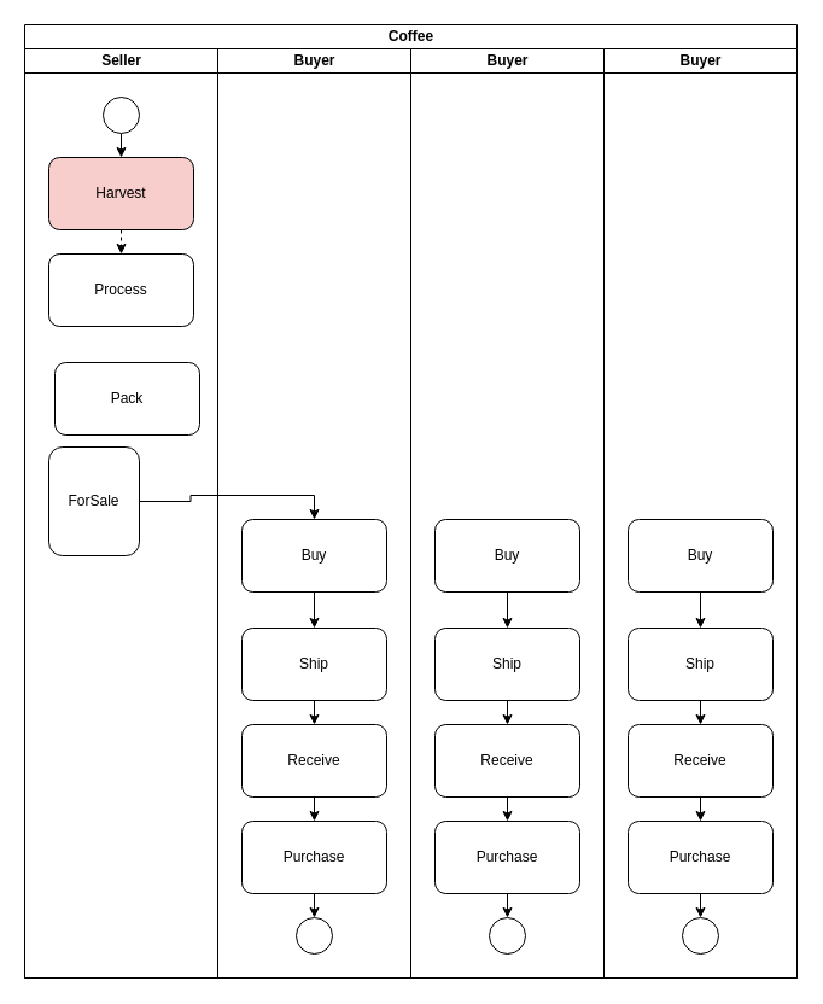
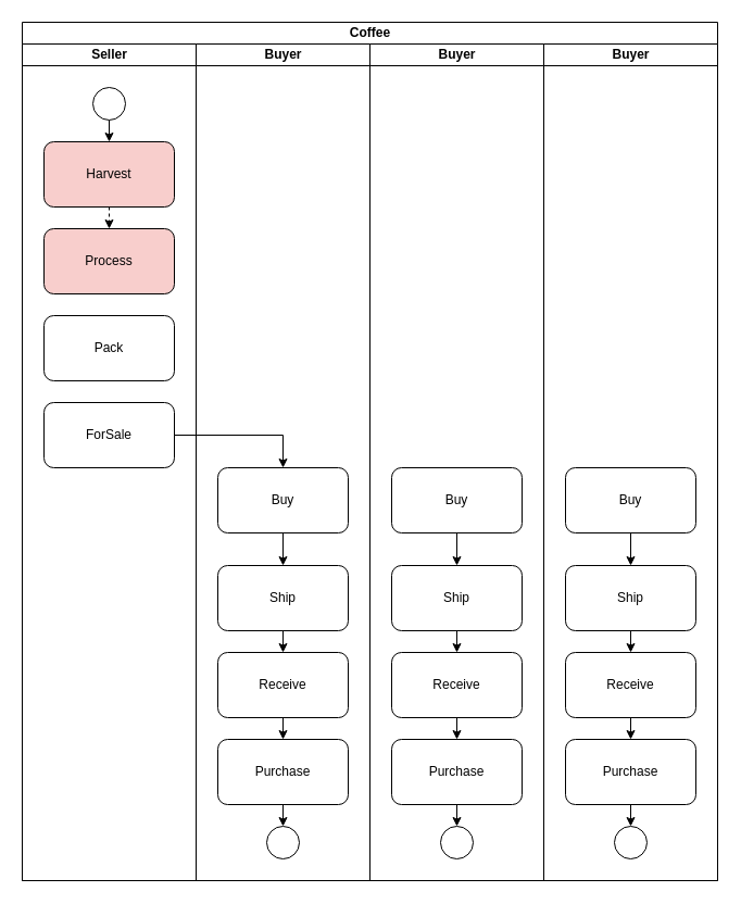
- <mxCell id="6" value="Process" style="rounded=1;whiteSpace=wrap;html=1;" vertex="1" parent="3"><mxGeometry x="20" y="170" width="120" height="60" as="geometry" /></mxCell>
+ <mxCell id="6" value="Process" style="rounded=1;whiteSpace=wrap;html=1;fillColor=#f8cecc;" vertex="1" parent="3"><mxGeometry x="20" y="170" width="120" height="60" as="geometry" /></mxCell>
- <mxCell id="7" value="Pack" style="rounded=1;whiteSpace=wrap;html=1;" vertex="1" parent="3"><mxGeometry x="25" y="260" width="120" height="60" as="geometry" /></mxCell>
+ <mxCell id="7" value="Pack" style="rounded=1;whiteSpace=wrap;html=1;" vertex="1" parent="3"><mxGeometry x="20" y="250" width="120" height="60" as="geometry" /></mxCell>
- <mxCell id="10" value="ForSale" style="rounded=1;whiteSpace=wrap;html=1;" vertex="1" parent="3"><mxGeometry x="20" y="330" width="75" height="90" as="geometry" /></mxCell>
+ <mxCell id="10" value="ForSale" style="rounded=1;whiteSpace=wrap;html=1;" vertex="1" parent="3"><mxGeometry x="20" y="330" width="120" height="60" as="geometry" /></mxCell>
